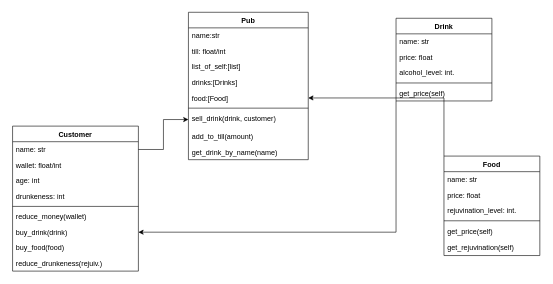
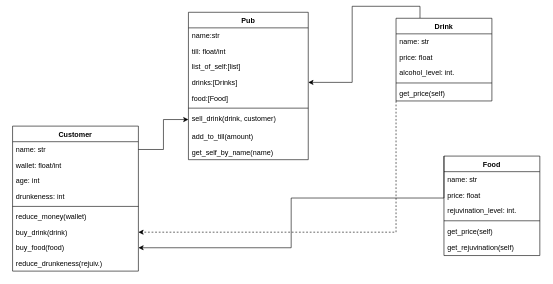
+ <mxCell id="12" style="edgeStyle=orthogonalEdgeStyle;rounded=0;orthogonalLoop=1;jettySize=auto;html=1;exitX=0.25;exitY=0;exitDx=0;exitDy=0;" edge="1" parent="1" source="14" target="6"><mxGeometry relative="1" as="geometry" /></mxCell>
- <mxCell id="31" style="edgeStyle=orthogonalEdgeStyle;rounded=0;orthogonalLoop=1;jettySize=auto;html=1;exitX=0;exitY=0;exitDx=0;exitDy=0;" edge="1" parent="1" source="32" target="7"><mxGeometry relative="1" as="geometry" /></mxCell>
- <mxCell id="11" value="get_drink_by_name(name)" style="text;strokeColor=none;fillColor=none;align=left;verticalAlign=top;spacingLeft=4;spacingRight=4;overflow=hidden;rotatable=0;points=[[0,0.5],[1,0.5]];portConstraint=eastwest;" vertex="1" parent="2"><mxGeometry y="220" width="200" height="26" as="geometry" /></mxCell>
+ <mxCell id="11" value="get_self_by_name(name)" style="text;strokeColor=none;fillColor=none;align=left;verticalAlign=top;spacingLeft=4;spacingRight=4;overflow=hidden;rotatable=0;points=[[0,0.5],[1,0.5]];portConstraint=eastwest;" vertex="1" parent="2"><mxGeometry y="220" width="200" height="26" as="geometry" /></mxCell>
- <mxCell id="13" style="edgeStyle=orthogonalEdgeStyle;rounded=0;orthogonalLoop=1;jettySize=auto;html=1;exitX=0;exitY=1;exitDx=0;exitDy=0;" edge="1" parent="1" source="14" target="27"><mxGeometry relative="1" as="geometry" /></mxCell>
+ <mxCell id="13" style="edgeStyle=orthogonalEdgeStyle;rounded=0;orthogonalLoop=1;jettySize=auto;html=1;exitX=0;exitY=1;exitDx=0;exitDy=0;dashed=1;" edge="1" parent="1" source="14" target="27"><mxGeometry relative="1" as="geometry" /></mxCell>
+ <mxCell id="39" style="edgeStyle=orthogonalEdgeStyle;rounded=0;orthogonalLoop=1;jettySize=auto;html=1;exitX=0;exitY=0;exitDx=0;exitDy=0;" edge="1" parent="1" source="32" target="28"><mxGeometry relative="1" as="geometry"><Array as="points"><mxPoint x="740" y="330" /><mxPoint x="485" y="330" /><mxPoint x="485" y="413" /></Array></mxGeometry></mxCell>
